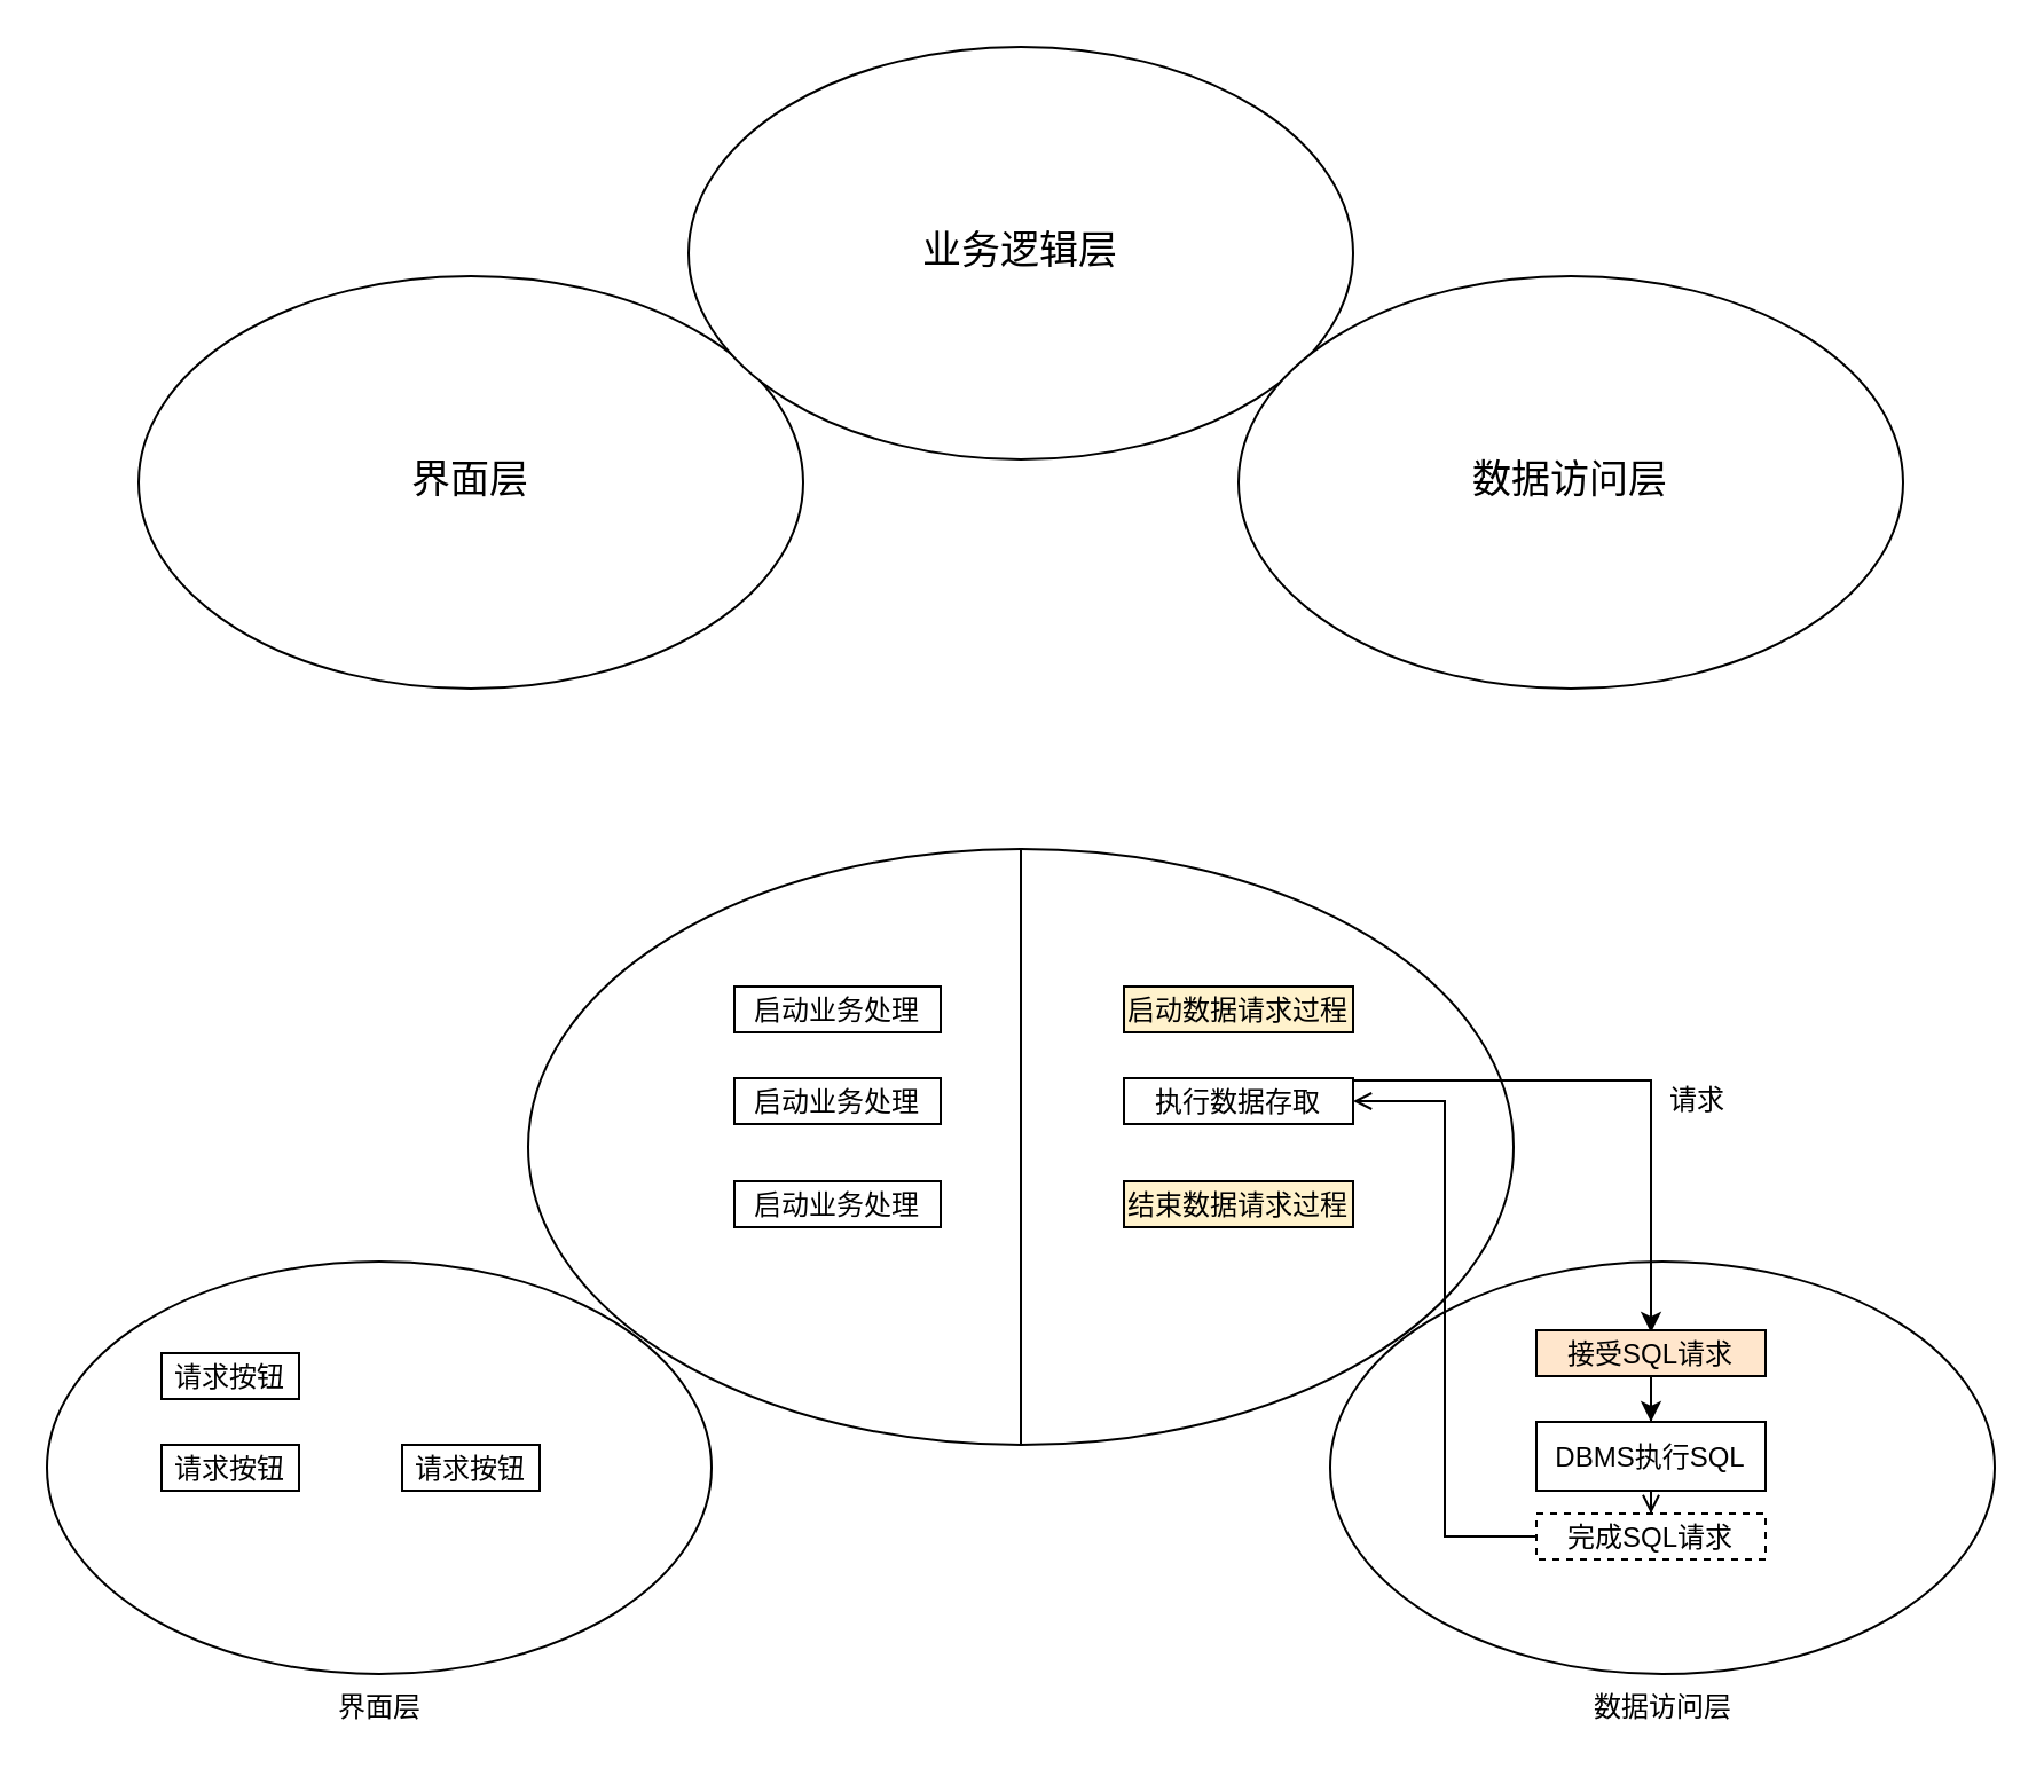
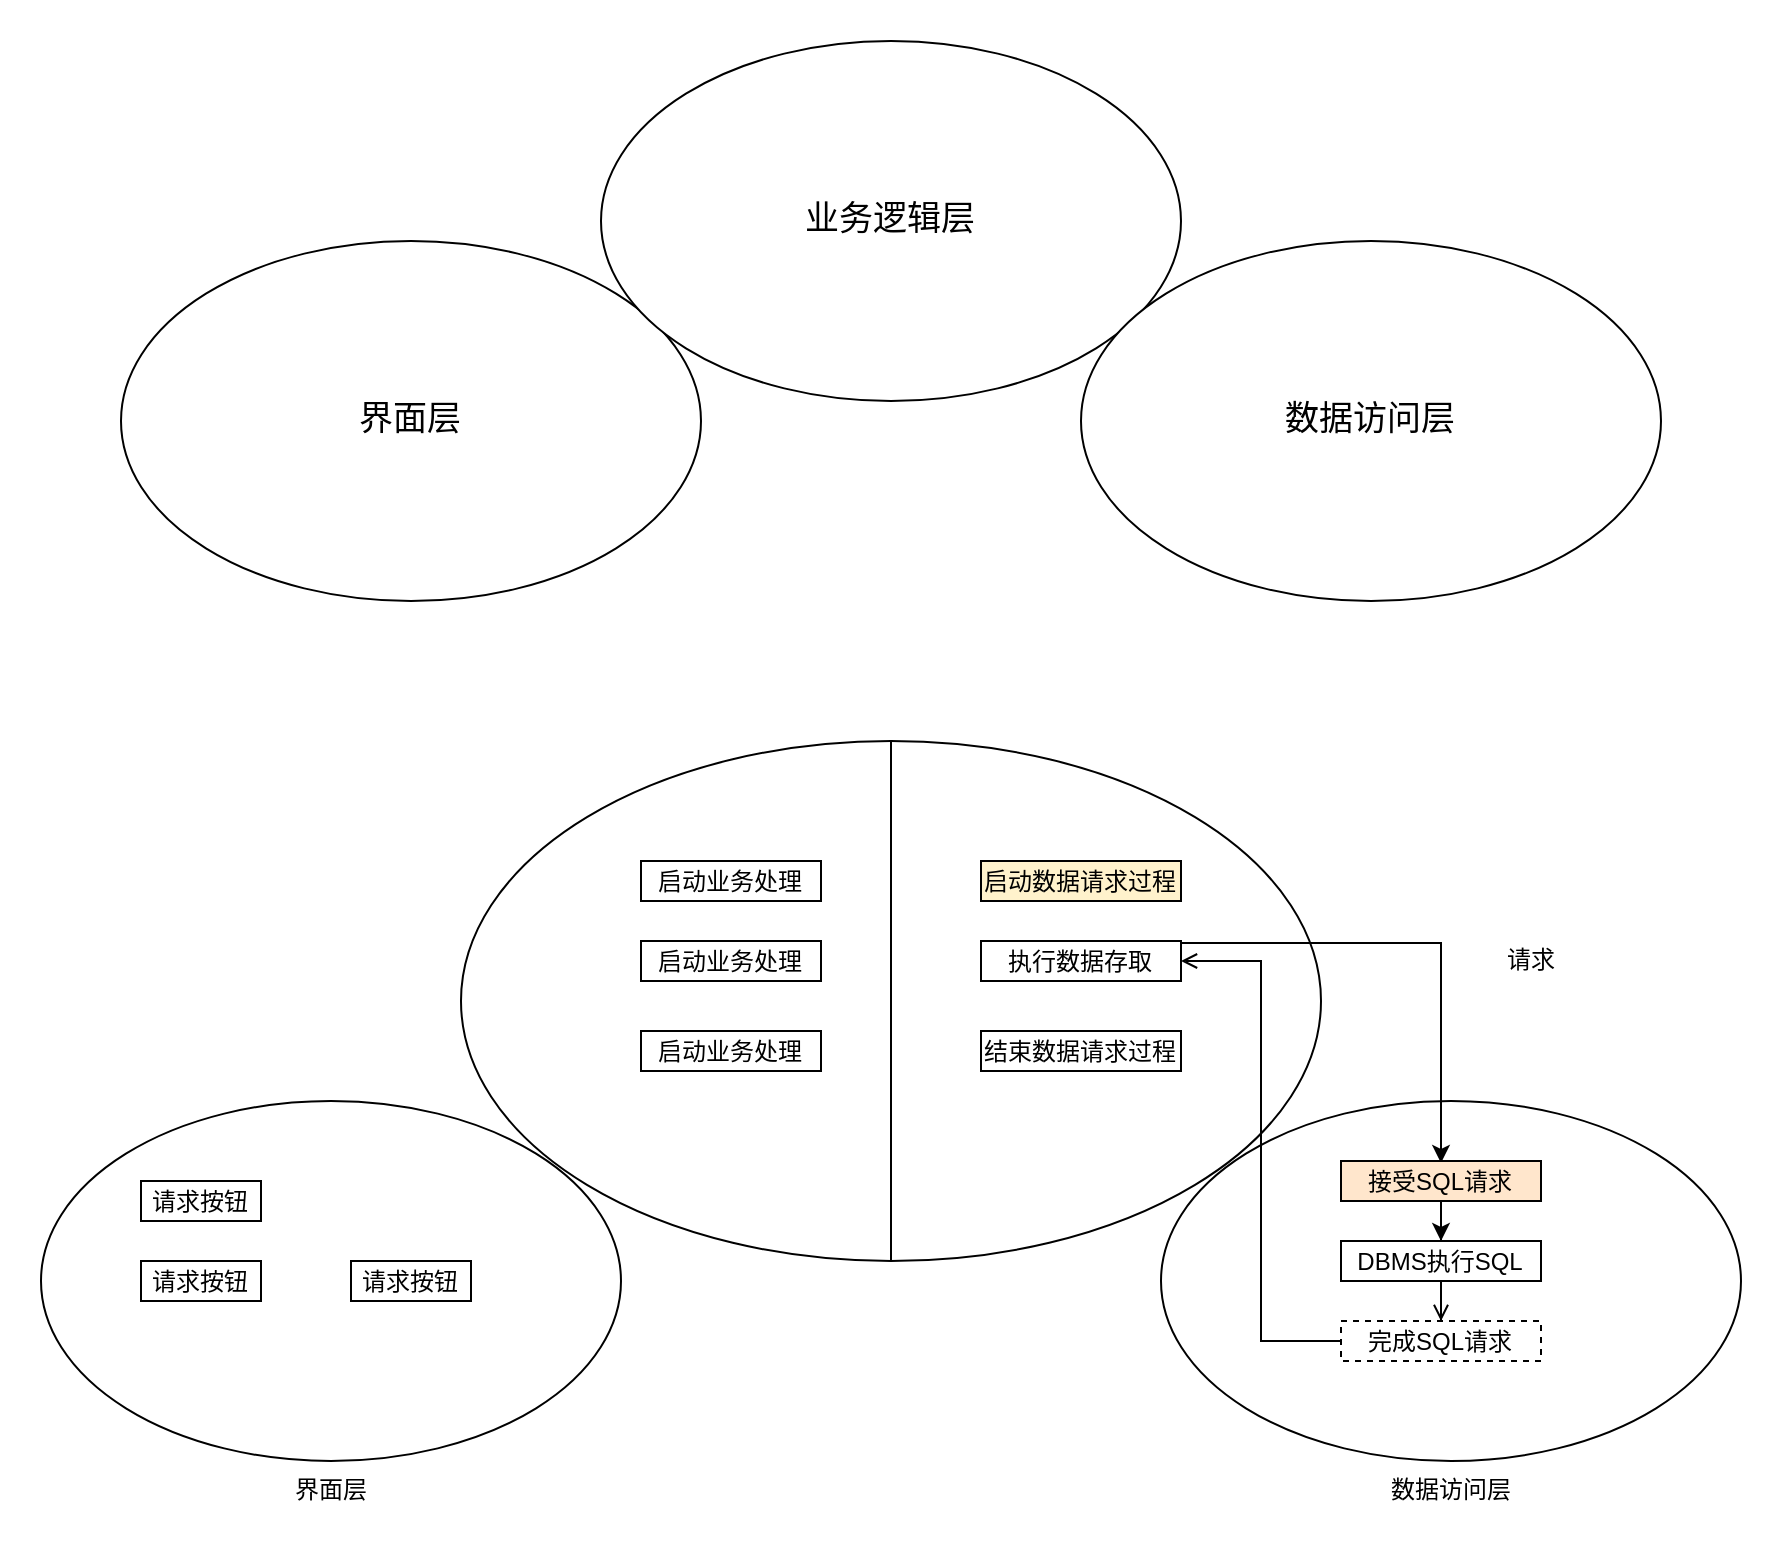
- <mxCell id="27" value="请求" style="text;html=1;align=center;verticalAlign=middle;resizable=0;points=[];autosize=1;strokeColor=none;fillColor=none;fontSize=12;" vertex="1" parent="1"><mxGeometry x="715" y="465" width="50" height="30" as="geometry" /></mxCell>
+ <mxCell id="27" value="请求" style="text;html=1;align=center;verticalAlign=middle;resizable=0;points=[];autosize=1;strokeColor=none;fillColor=none;fontSize=12;" vertex="1" parent="1"><mxGeometry x="740" y="465" width="50" height="30" as="geometry" /></mxCell>
- <mxCell id="19" value="&lt;span style=&quot;font-size: 12px;&quot;&gt;结束数据请求过程&lt;/span&gt;" style="rounded=0;whiteSpace=wrap;html=1;shadow=0;fontSize=17;fillColor=#fff2cc;" vertex="1" parent="1"><mxGeometry x="490" y="515" width="100" height="20" as="geometry" /></mxCell>
+ <mxCell id="19" value="&lt;span style=&quot;font-size: 12px;&quot;&gt;结束数据请求过程&lt;/span&gt;" style="rounded=0;whiteSpace=wrap;html=1;shadow=0;fontSize=17;" vertex="1" parent="1"><mxGeometry x="490" y="515" width="100" height="20" as="geometry" /></mxCell>
- <mxCell id="23" value="&lt;span style=&quot;font-size: 12px;&quot;&gt;DBMS执行SQL&lt;/span&gt;" style="rounded=0;whiteSpace=wrap;html=1;shadow=0;fontSize=17;" vertex="1" parent="1"><mxGeometry x="670" y="620" width="100" height="30" as="geometry" /></mxCell>
+ <mxCell id="23" value="&lt;span style=&quot;font-size: 12px;&quot;&gt;DBMS执行SQL&lt;/span&gt;" style="rounded=0;whiteSpace=wrap;html=1;shadow=0;fontSize=17;" vertex="1" parent="1"><mxGeometry x="670" y="620" width="100" height="20" as="geometry" /></mxCell>
